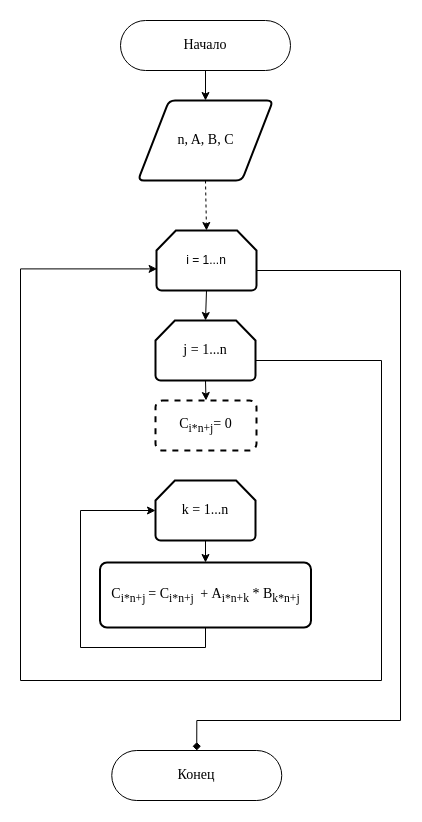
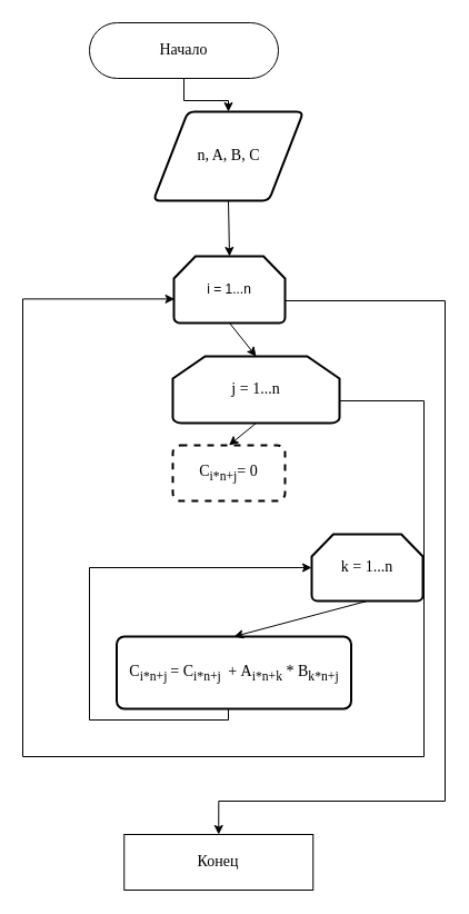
- <mxCell id="3" value="&lt;font face=&quot;Times New Roman&quot; style=&quot;font-size: 14px;&quot;&gt;Начало&lt;/font&gt;" style="rounded=1;whiteSpace=wrap;html=1;arcSize=50;" parent="1" vertex="1"><mxGeometry x="120" y="20" width="170" height="50" as="geometry" /></mxCell>
+ <mxCell id="3" value="&lt;font face=&quot;Times New Roman&quot; style=&quot;font-size: 14px;&quot;&gt;Начало&lt;/font&gt;" style="rounded=1;whiteSpace=wrap;html=1;arcSize=50;" parent="1" vertex="1"><mxGeometry x="80" y="20" width="170" height="50" as="geometry" /></mxCell>
- <mxCell id="6" value="" style="endArrow=classic;html=1;rounded=0;entryX=0.5;entryY=0;entryDx=0;entryDy=0;entryPerimeter=0;exitX=0.5;exitY=1;exitDx=0;exitDy=0;dashed=1;" edge="1" parent="1" source="4" target="5"><mxGeometry width="50" height="50" relative="1" as="geometry"><mxPoint x="210" y="210" as="sourcePoint" /><mxPoint x="200" y="240" as="targetPoint" /></mxGeometry></mxCell>
+ <mxCell id="6" value="" style="endArrow=classic;html=1;rounded=0;entryX=0.5;entryY=0;entryDx=0;entryDy=0;entryPerimeter=0;exitX=0.5;exitY=1;exitDx=0;exitDy=0;" edge="1" parent="1" source="4" target="5"><mxGeometry width="50" height="50" relative="1" as="geometry"><mxPoint x="210" y="210" as="sourcePoint" /><mxPoint x="200" y="240" as="targetPoint" /></mxGeometry></mxCell>
- <mxCell id="9" value="&lt;font face=&quot;Times New Roman&quot; style=&quot;font-size: 14px;&quot;&gt;j = 1...n&lt;/font&gt;" style="strokeWidth=2;html=1;shape=mxgraph.flowchart.loop_limit;whiteSpace=wrap;" vertex="1" parent="1"><mxGeometry x="155" y="320" width="100" height="60" as="geometry" /></mxCell>
+ <mxCell id="9" value="&lt;font face=&quot;Times New Roman&quot; style=&quot;font-size: 14px;&quot;&gt;j = 1...n&lt;/font&gt;" style="strokeWidth=2;html=1;shape=mxgraph.flowchart.loop_limit;whiteSpace=wrap;" vertex="1" parent="1"><mxGeometry x="155" y="320" width="150" height="60" as="geometry" /></mxCell>
- <mxCell id="11" value="&lt;font face=&quot;Times New Roman&quot; style=&quot;font-size: 14px;&quot;&gt;k = 1...n&lt;/font&gt;" style="strokeWidth=2;html=1;shape=mxgraph.flowchart.loop_limit;whiteSpace=wrap;" vertex="1" parent="1"><mxGeometry x="155" y="480" width="100" height="60" as="geometry" /></mxCell>
+ <mxCell id="11" value="&lt;font face=&quot;Times New Roman&quot; style=&quot;font-size: 14px;&quot;&gt;k = 1...n&lt;/font&gt;" style="strokeWidth=2;html=1;shape=mxgraph.flowchart.loop_limit;whiteSpace=wrap;" vertex="1" parent="1"><mxGeometry x="280" y="480" width="100" height="60" as="geometry" /></mxCell>
- <mxCell id="13" value="&lt;font style=&quot;font-size: 14px;&quot; face=&quot;Times New Roman&quot;&gt;C&lt;sub&gt;i*n+j&amp;nbsp;&lt;/sub&gt;=&amp;nbsp;&lt;/font&gt;&lt;font face=&quot;Times New Roman&quot; style=&quot;font-size: 14px;&quot;&gt;C&lt;sub style=&quot;border-color: var(--border-color);&quot;&gt;i*n+j&amp;nbsp;&lt;/sub&gt;&lt;span style=&quot;border-color: var(--border-color);&quot;&gt;&amp;nbsp;+&amp;nbsp;&lt;/span&gt;&lt;/font&gt;&lt;font style=&quot;font-size: 14px;&quot; face=&quot;Times New Roman&quot;&gt;A&lt;sub style=&quot;border-color: var(--border-color);&quot;&gt;i*n+k&lt;/sub&gt;&lt;span style=&quot;border-color: var(--border-color);&quot;&gt;&amp;nbsp;*&amp;nbsp;&lt;/span&gt;&lt;span style=&quot;border-color: var(--border-color);&quot;&gt;B&lt;/span&gt;&lt;sub style=&quot;border-color: var(--border-color);&quot;&gt;k*n+j&lt;/sub&gt;&lt;/font&gt;" style="rounded=1;whiteSpace=wrap;html=1;absoluteArcSize=1;arcSize=14;strokeWidth=2;" vertex="1" parent="1"><mxGeometry x="99.5" y="562" width="211" height="65" as="geometry" /></mxCell>
+ <mxCell id="13" value="&lt;font style=&quot;font-size: 14px;&quot; face=&quot;Times New Roman&quot;&gt;C&lt;sub&gt;i*n+j&amp;nbsp;&lt;/sub&gt;=&amp;nbsp;&lt;/font&gt;&lt;font face=&quot;Times New Roman&quot; style=&quot;font-size: 14px;&quot;&gt;C&lt;sub style=&quot;border-color: var(--border-color);&quot;&gt;i*n+j&amp;nbsp;&lt;/sub&gt;&lt;span style=&quot;border-color: var(--border-color);&quot;&gt;&amp;nbsp;+&amp;nbsp;&lt;/span&gt;&lt;/font&gt;&lt;font style=&quot;font-size: 14px;&quot; face=&quot;Times New Roman&quot;&gt;A&lt;sub style=&quot;border-color: var(--border-color);&quot;&gt;i*n+k&lt;/sub&gt;&lt;span style=&quot;border-color: var(--border-color);&quot;&gt;&amp;nbsp;*&amp;nbsp;&lt;/span&gt;&lt;span style=&quot;border-color: var(--border-color);&quot;&gt;B&lt;/span&gt;&lt;sub style=&quot;border-color: var(--border-color);&quot;&gt;k*n+j&lt;/sub&gt;&lt;/font&gt;" style="rounded=1;whiteSpace=wrap;html=1;absoluteArcSize=1;arcSize=14;strokeWidth=2;" vertex="1" parent="1"><mxGeometry x="104.5" y="572" width="211" height="65" as="geometry" /></mxCell>
- <mxCell id="7" style="edgeStyle=orthogonalEdgeStyle;rounded=0;orthogonalLoop=1;jettySize=auto;html=1;exitX=1;exitY=0.5;exitDx=0;exitDy=0;exitPerimeter=0;entryX=0.5;entryY=0;entryDx=0;entryDy=0;endArrow=diamond;" edge="1" parent="1" source="5" target="17"><mxGeometry relative="1" as="geometry"><mxPoint x="200" y="740" as="targetPoint" /><Array as="points"><mxPoint x="256" y="270" /><mxPoint x="400" y="270" /><mxPoint x="400" y="720" /><mxPoint x="196" y="720" /></Array></mxGeometry></mxCell>
+ <mxCell id="7" style="edgeStyle=orthogonalEdgeStyle;rounded=0;orthogonalLoop=1;jettySize=auto;html=1;exitX=1;exitY=0.5;exitDx=0;exitDy=0;exitPerimeter=0;entryX=0.5;entryY=0;entryDx=0;entryDy=0;" edge="1" parent="1" source="5" target="17"><mxGeometry relative="1" as="geometry"><mxPoint x="200" y="740" as="targetPoint" /><Array as="points"><mxPoint x="256" y="270" /><mxPoint x="400" y="270" /><mxPoint x="400" y="720" /><mxPoint x="196" y="720" /></Array></mxGeometry></mxCell>
- <mxCell id="17" value="&lt;font face=&quot;Times New Roman&quot; style=&quot;font-size: 14px;&quot;&gt;Конец&lt;/font&gt;" style="rounded=1;whiteSpace=wrap;html=1;arcSize=50;" vertex="1" parent="1"><mxGeometry x="111.25" y="750" width="170" height="50" as="geometry" /></mxCell>
+ <mxCell id="17" value="&lt;font face=&quot;Times New Roman&quot; style=&quot;font-size: 14px;&quot;&gt;Конец&lt;/font&gt;" style="whiteSpace=wrap;html=1;arcSize=50;rounded=0;" vertex="1" parent="1"><mxGeometry x="111.25" y="750" width="170" height="50" as="geometry" /></mxCell>
